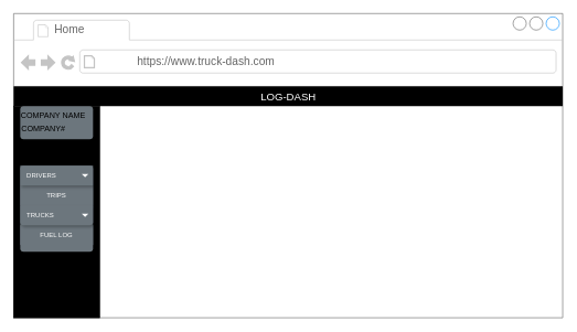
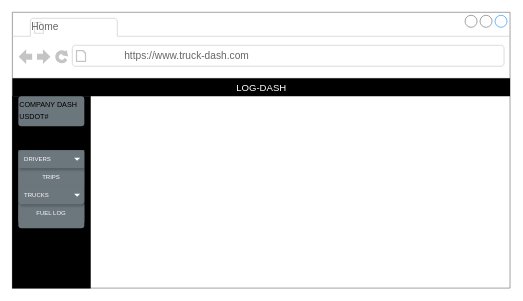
- <mxCell id="3" value="Home" style="strokeWidth=1;shadow=0;dashed=0;align=center;html=1;shape=mxgraph.mockup.containers.anchor;fontSize=17;fontColor=#666666;align=left;whiteSpace=wrap;" vertex="1" parent="2"><mxGeometry x="60" y="12" width="110" height="26" as="geometry" /></mxCell>
+ <mxCell id="3" value="Home" style="strokeWidth=1;shadow=0;dashed=0;align=center;html=1;shape=mxgraph.mockup.containers.anchor;fontSize=17;fontColor=#666666;align=left;whiteSpace=wrap;" vertex="1" parent="2"><mxGeometry x="30" y="12" width="110" height="26" as="geometry" /></mxCell>
- <mxCell id="15" value="COMPANY NAME" style="text;html=1;align=center;verticalAlign=middle;whiteSpace=wrap;rounded=0;" vertex="1" parent="2"><mxGeometry x="10" y="140" width="100" height="30" as="geometry" /></mxCell>
+ <mxCell id="15" value="COMPANY DASH" style="text;html=1;align=center;verticalAlign=middle;whiteSpace=wrap;rounded=0;" vertex="1" parent="2"><mxGeometry x="10" y="140" width="100" height="30" as="geometry" /></mxCell>
- <mxCell id="16" value="COMPANY#" style="text;html=1;align=left;verticalAlign=middle;whiteSpace=wrap;rounded=0;" vertex="1" parent="2"><mxGeometry x="10" y="160" width="100" height="30" as="geometry" /></mxCell>
+ <mxCell id="16" value="USDOT#" style="text;html=1;align=left;verticalAlign=middle;whiteSpace=wrap;rounded=0;" vertex="1" parent="2"><mxGeometry x="10" y="160" width="100" height="30" as="geometry" /></mxCell>
